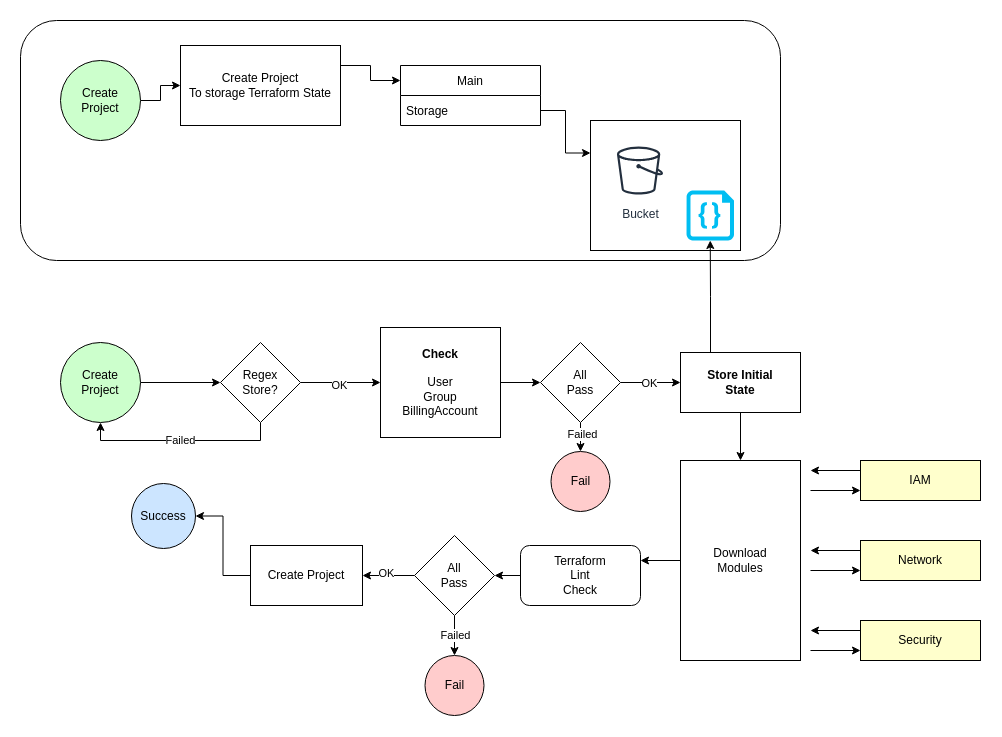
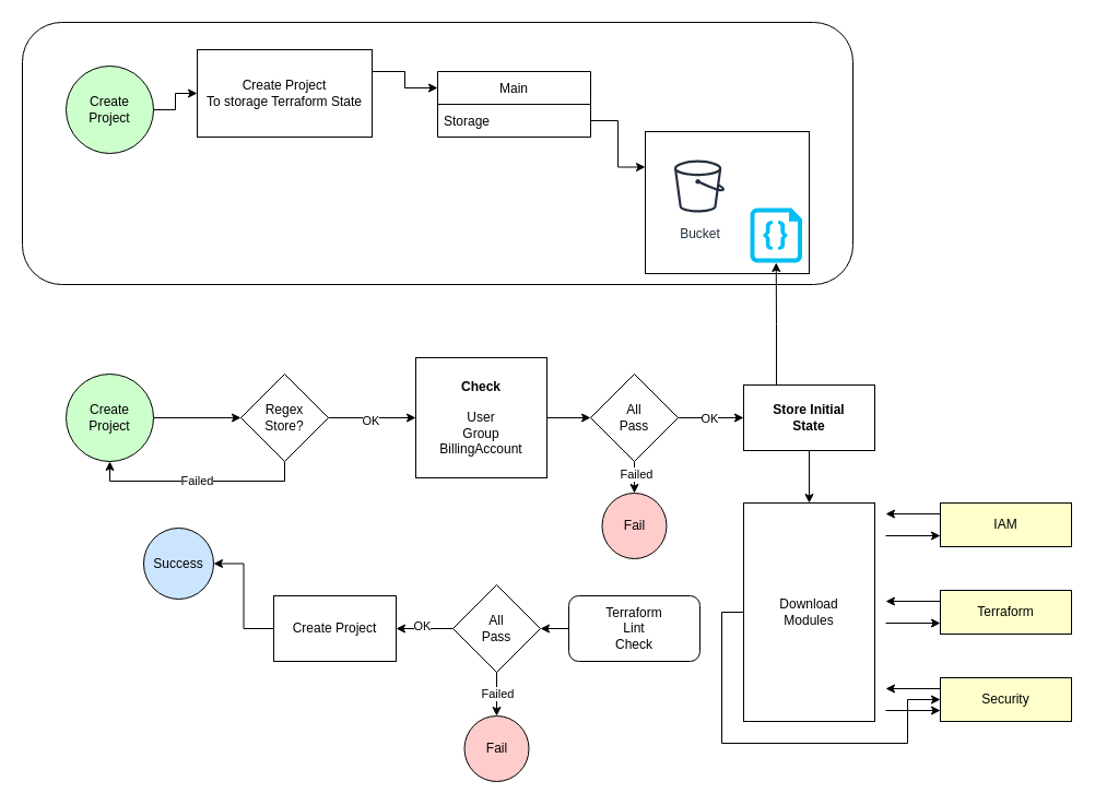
- <mxCell id="20" style="edgeStyle=orthogonalEdgeStyle;rounded=0;orthogonalLoop=1;jettySize=auto;html=1;exitX=0;exitY=0.5;exitDx=0;exitDy=0;entryX=1;entryY=0.25;entryDx=0;entryDy=0;startArrow=none;startFill=0;endArrow=classic;endFill=1;" parent="1" source="21" target="32" edge="1"><mxGeometry relative="1" as="geometry" /></mxCell>
+ <mxCell id="20" style="edgeStyle=orthogonalEdgeStyle;rounded=0;orthogonalLoop=1;jettySize=auto;html=1;exitX=0;exitY=0.5;exitDx=0;exitDy=0;startArrow=none;startFill=0;endArrow=classic;endFill=1;" parent="1" source="21" target="30" edge="1"><mxGeometry relative="1" as="geometry" /></mxCell>
- <mxCell id="27" value="Network" style="rounded=0;whiteSpace=wrap;html=1;fillColor=#FFFFCC;" parent="1" vertex="1"><mxGeometry x="860" y="540" width="120" height="40" as="geometry" /></mxCell>
+ <mxCell id="27" value="Terraform" style="rounded=0;whiteSpace=wrap;html=1;fillColor=#FFFFCC;" parent="1" vertex="1"><mxGeometry x="860" y="540" width="120" height="40" as="geometry" /></mxCell>
